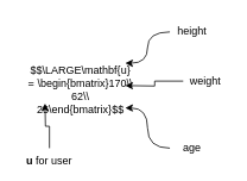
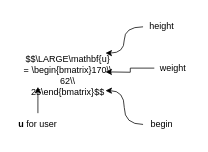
- <mxCell id="7" value="age" style="text;strokeColor=none;align=center;fillColor=none;html=1;verticalAlign=middle;whiteSpace=wrap;rounded=0;" vertex="1" parent="1"><mxGeometry x="190" y="150" width="50" height="30" as="geometry" /></mxCell>
+ <mxCell id="7" value="begin" style="text;strokeColor=none;align=center;fillColor=none;html=1;verticalAlign=middle;whiteSpace=wrap;rounded=0;" vertex="1" parent="1"><mxGeometry x="190" y="150" width="50" height="30" as="geometry" /></mxCell>
- <mxCell id="9" value="&lt;b&gt;u&lt;/b&gt; for user" style="text;strokeColor=none;align=center;fillColor=none;html=1;verticalAlign=middle;whiteSpace=wrap;rounded=0;" vertex="1" parent="1"><mxGeometry x="25" y="165" width="60" height="30" as="geometry" /></mxCell>
+ <mxCell id="9" value="&lt;b&gt;u&lt;/b&gt; for user" style="text;strokeColor=none;align=center;fillColor=none;html=1;verticalAlign=middle;whiteSpace=wrap;rounded=0;" vertex="1" parent="1"><mxGeometry x="20" y="150" width="60" height="30" as="geometry" /></mxCell>
